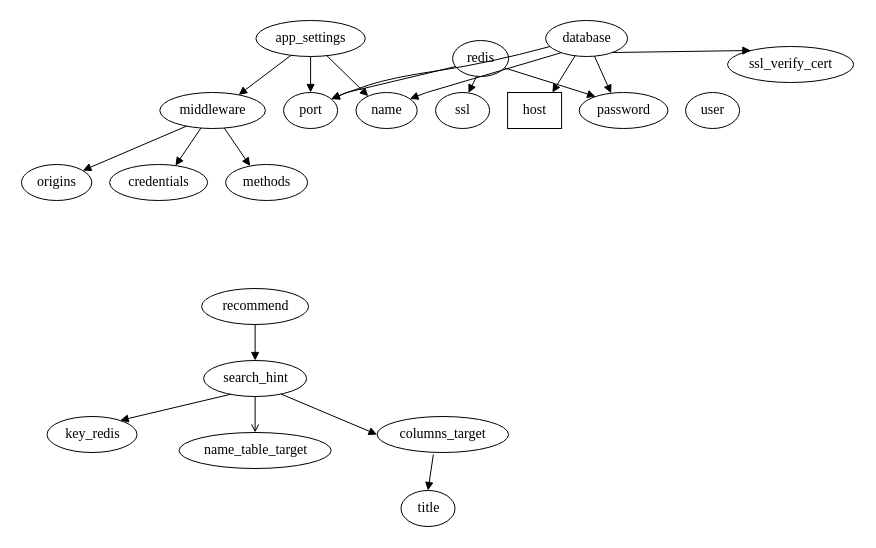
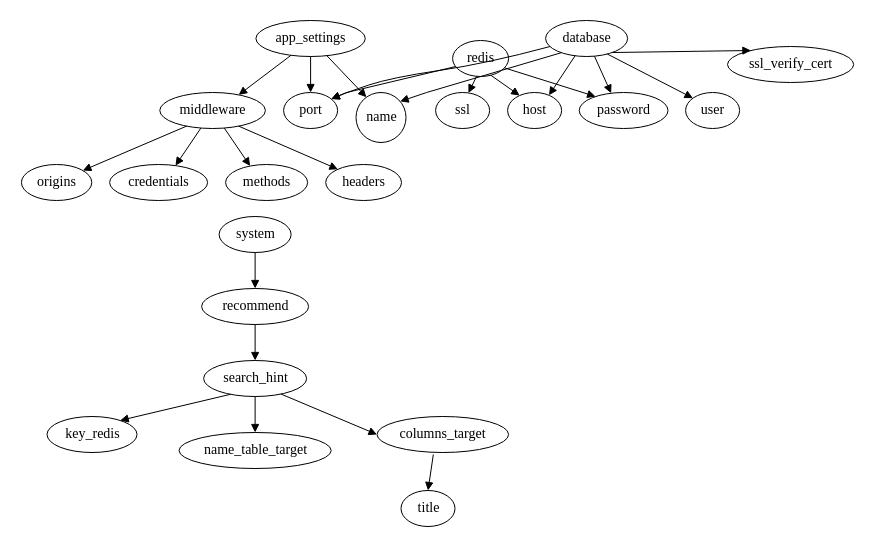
+ <mxCell id="39" style="html=1;endArrow=block;dashed=0;endFill=1;startArrow=none;startFill=0;fillColor=black;strokeColor=black;strokeWidth=1;rounded=0;exitX=0.8;exitY=1.0;entryX=0.0;entryY=0.021;" parent="1" source="14" target="15" edge="1"><mxGeometry relative="1" as="geometry"><mxPoint x="610.69" y="52.66" as="sourcePoint" /><mxPoint x="682.87" y="92.76" as="targetPoint" /></mxGeometry></mxCell>
+ <mxCell id="32" style="html=1;endArrow=block;dashed=0;endFill=1;startArrow=none;startFill=0;fillColor=black;strokeColor=black;strokeWidth=1;rounded=0;exitX=0.714;exitY=1.0;entryX=0.163;entryY=0.0;" parent="1" source="10" target="11" edge="1"><mxGeometry relative="1" as="geometry"><mxPoint x="492.08" y="54.54" as="sourcePoint" /><mxPoint x="515.88" y="85.39" as="targetPoint" /></mxGeometry></mxCell>
- <mxCell id="4" value="&lt;font style='font-size: 14.0px;' face='Times New Roman,serif' color='#000000'&gt;name&lt;/font&gt;" style="ellipse;verticalAlign=middle;html=1;rounded=0;labelBackgroundColor=none;strokeColor=black;fillColor=none;strokeWidth=1;dashed=0;" parent="1" vertex="1"><mxGeometry x="355.51" y="92" width="61.18" height="36" as="geometry" /></mxCell>
+ <mxCell id="4" value="&lt;font style='font-size: 14.0px;' face='Times New Roman,serif' color='#000000'&gt;name&lt;/font&gt;" style="ellipse;verticalAlign=middle;html=1;rounded=0;labelBackgroundColor=none;strokeColor=black;fillColor=none;strokeWidth=1;dashed=0;" parent="1" vertex="1"><mxGeometry x="355.51" y="92" width="50" height="50" as="geometry" /></mxCell>
- <mxCell id="11" value="&lt;font style='font-size: 14.0px;' face='Times New Roman,serif' color='#000000'&gt;host&lt;/font&gt;" style="verticalAlign=middle;html=1;labelBackgroundColor=none;strokeColor=black;fillColor=none;strokeWidth=1;dashed=0;rounded=0;" parent="1" vertex="1"><mxGeometry x="507.1" y="92" width="54" height="36" as="geometry" /></mxCell>
+ <mxCell id="11" value="&lt;font style='font-size: 14.0px;' face='Times New Roman,serif' color='#000000'&gt;host&lt;/font&gt;" style="ellipse;verticalAlign=middle;html=1;rounded=0;labelBackgroundColor=none;strokeColor=black;fillColor=none;strokeWidth=1;dashed=0;" parent="1" vertex="1"><mxGeometry x="507.1" y="92" width="54" height="36" as="geometry" /></mxCell>
+ <mxCell id="30" style="html=1;endArrow=block;dashed=0;endFill=1;startArrow=none;startFill=0;fillColor=black;strokeColor=black;strokeWidth=1;rounded=0;exitX=0.786;exitY=1.0;entryX=0.035;entryY=0.0;" parent="1" source="5" target="9" edge="1"><mxGeometry relative="1" as="geometry"><mxPoint x="242.29" y="125" as="sourcePoint" /><mxPoint x="327.86" y="164.67" as="targetPoint" /></mxGeometry></mxCell>
+ <mxCell id="9" value="&lt;font style='font-size: 14.0px;' face='Times New Roman,serif' color='#000000'&gt;headers&lt;/font&gt;" style="ellipse;verticalAlign=middle;html=1;rounded=0;labelBackgroundColor=none;strokeColor=black;fillColor=none;strokeWidth=1;dashed=0;" parent="1" vertex="1"><mxGeometry x="325.21" y="164" width="75.78" height="36" as="geometry" /></mxCell>
+ <mxCell id="17" value="&lt;font style='font-size: 14.0px;' face='Times New Roman,serif' color='#000000'&gt;system&lt;/font&gt;" style="ellipse;verticalAlign=middle;html=1;rounded=0;labelBackgroundColor=none;strokeColor=black;fillColor=none;strokeWidth=1;dashed=0;" parent="1" vertex="1"><mxGeometry x="218.61" y="216" width="72" height="36" as="geometry" /></mxCell>
+ <mxCell id="41" style="html=1;endArrow=block;dashed=0;endFill=1;startArrow=none;startFill=0;fillColor=black;strokeColor=black;strokeWidth=1;rounded=0;exitX=0.5;exitY=1.0;entryX=0.5;entryY=0.0;" parent="1" source="17" target="18" edge="1"><mxGeometry relative="1" as="geometry"><mxPoint x="254.61" y="252.3" as="sourcePoint" /><mxPoint x="254.61" y="277.89" as="targetPoint" /></mxGeometry></mxCell>
- <mxCell id="44" style="html=1;endArrow=open;dashed=0;endFill=1;startArrow=none;startFill=0;fillColor=black;strokeColor=black;strokeWidth=1;rounded=0;exitX=0.5;exitY=1.0;entryX=0.5;entryY=0.0;" parent="1" source="19" target="21" edge="1"><mxGeometry relative="1" as="geometry"><mxPoint x="254.61" y="396.3" as="sourcePoint" /><mxPoint x="254.61" y="421.89" as="targetPoint" /></mxGeometry></mxCell>
+ <mxCell id="44" style="html=1;endArrow=block;dashed=0;endFill=1;startArrow=none;startFill=0;fillColor=black;strokeColor=black;strokeWidth=1;rounded=0;exitX=0.5;exitY=1.0;entryX=0.5;entryY=0.0;" parent="1" source="19" target="21" edge="1"><mxGeometry relative="1" as="geometry"><mxPoint x="254.61" y="396.3" as="sourcePoint" /><mxPoint x="254.61" y="421.89" as="targetPoint" /></mxGeometry></mxCell>
